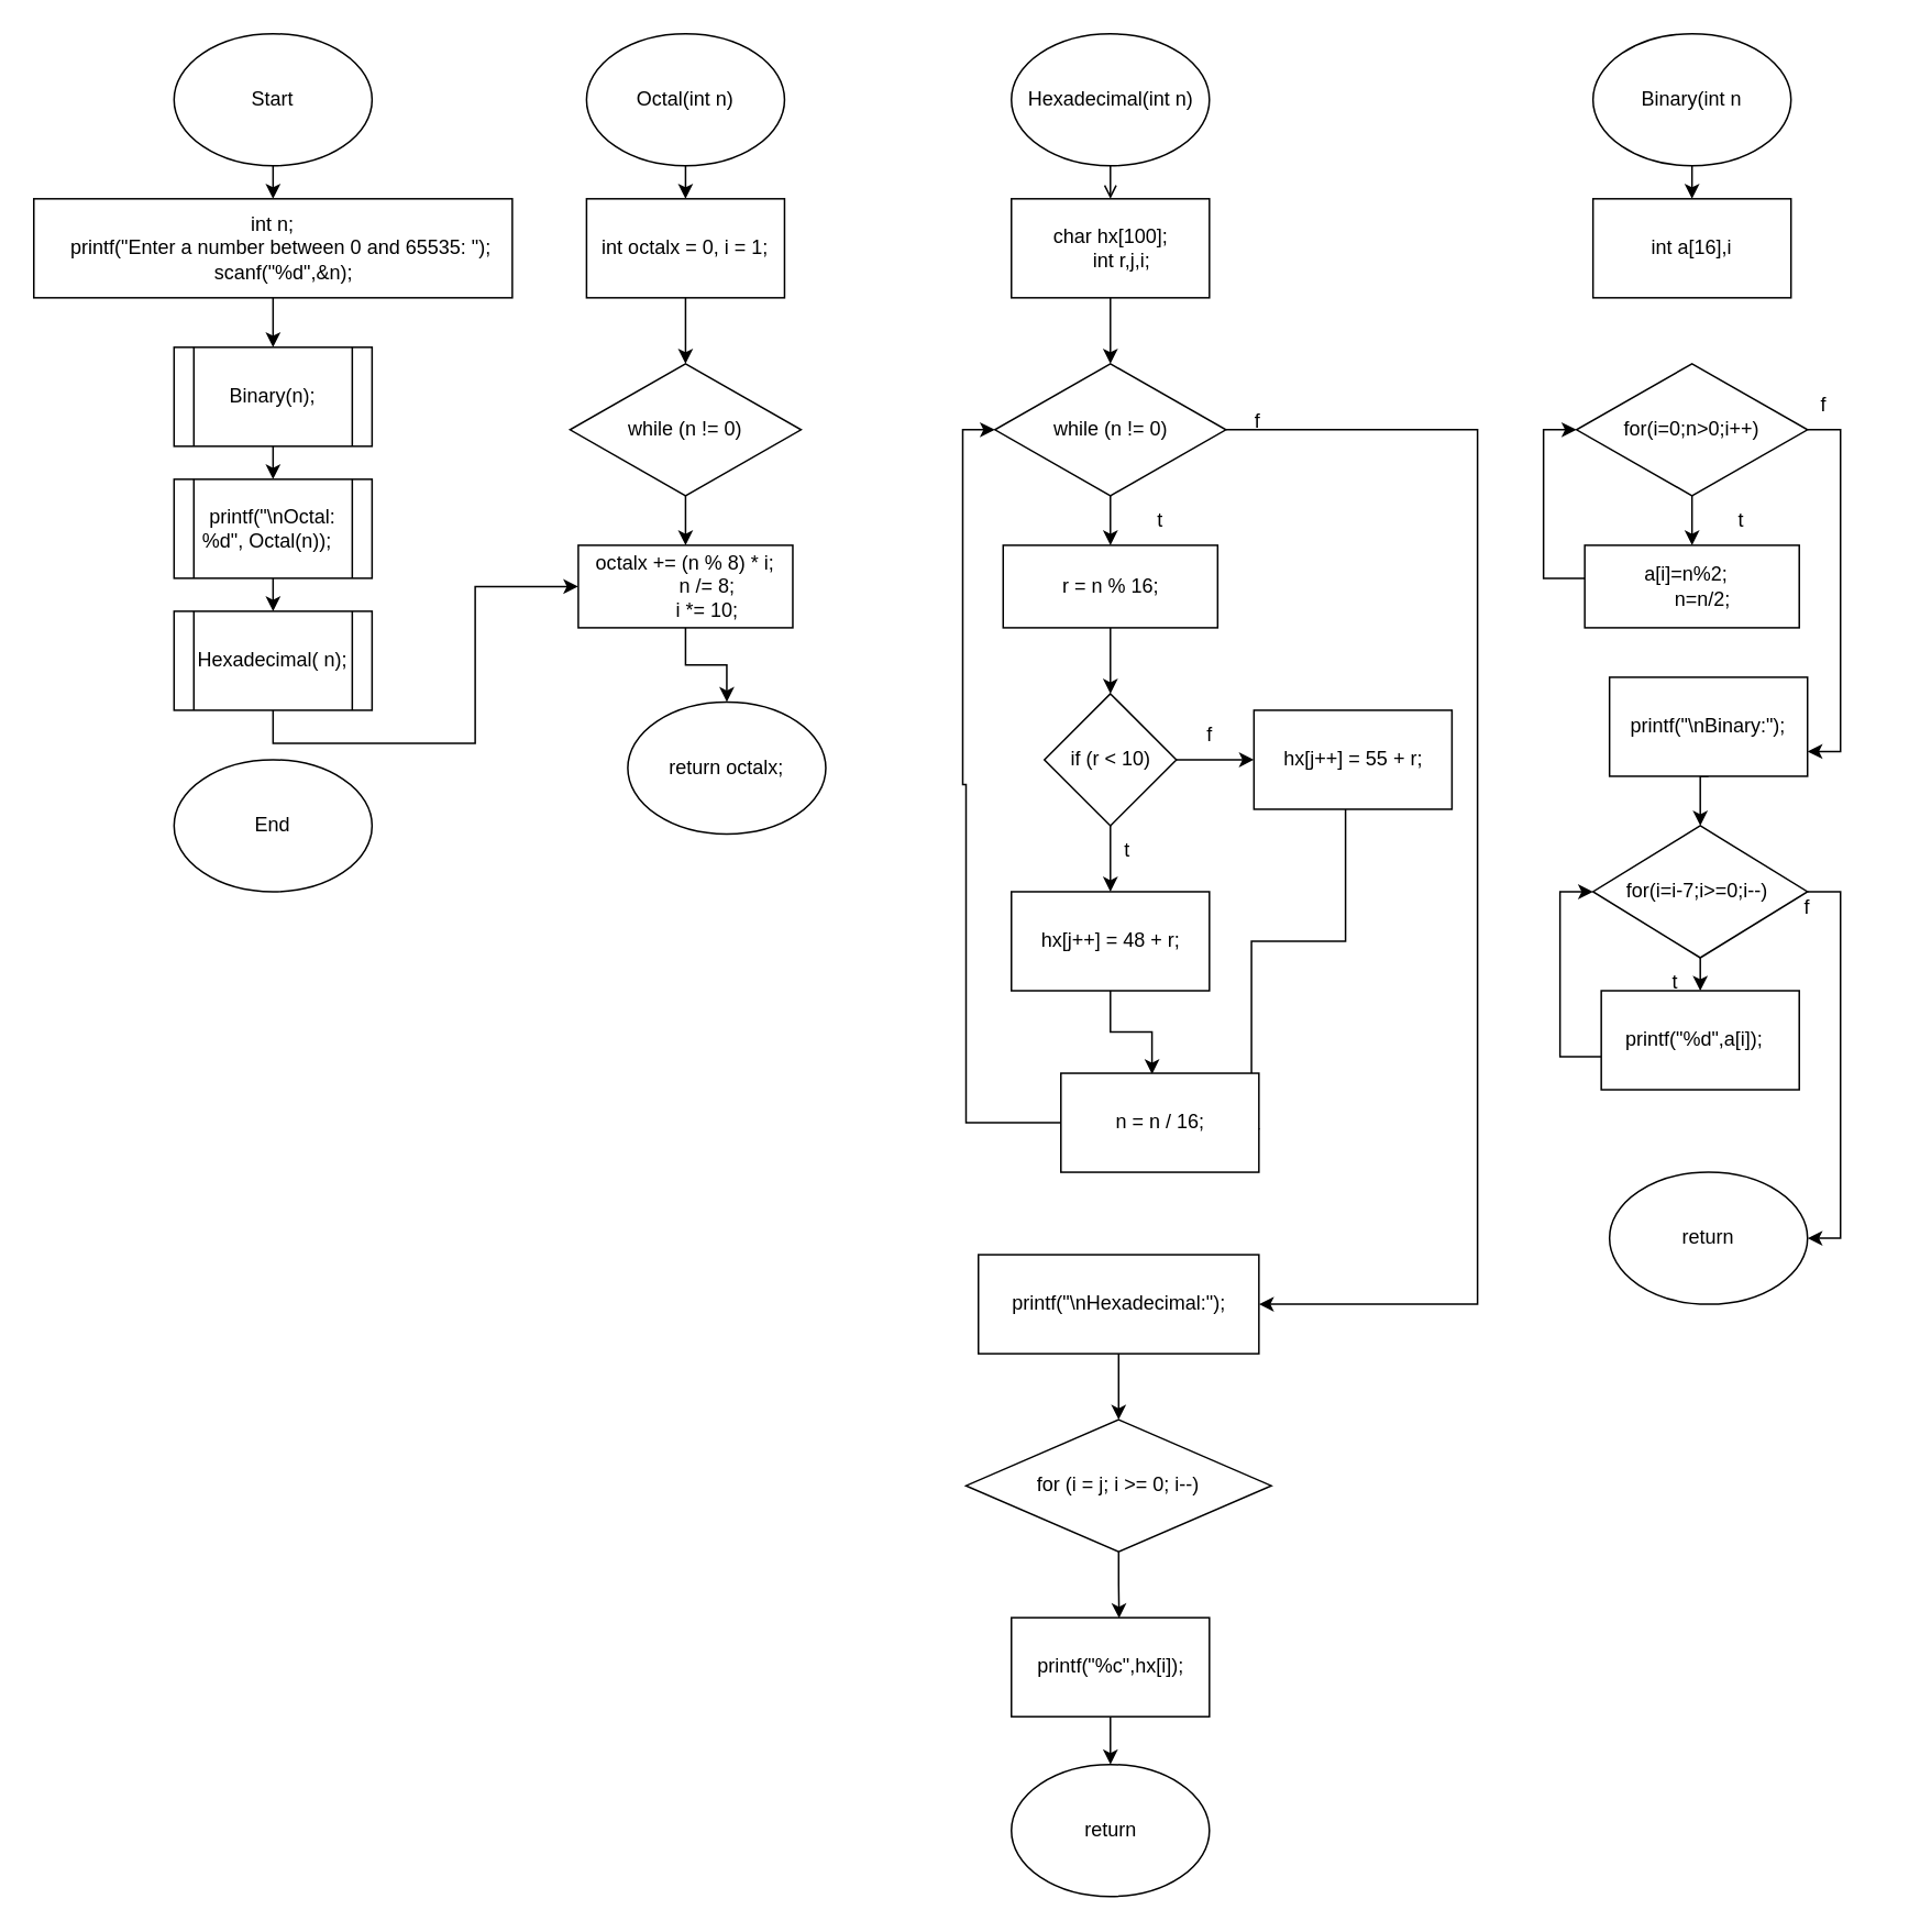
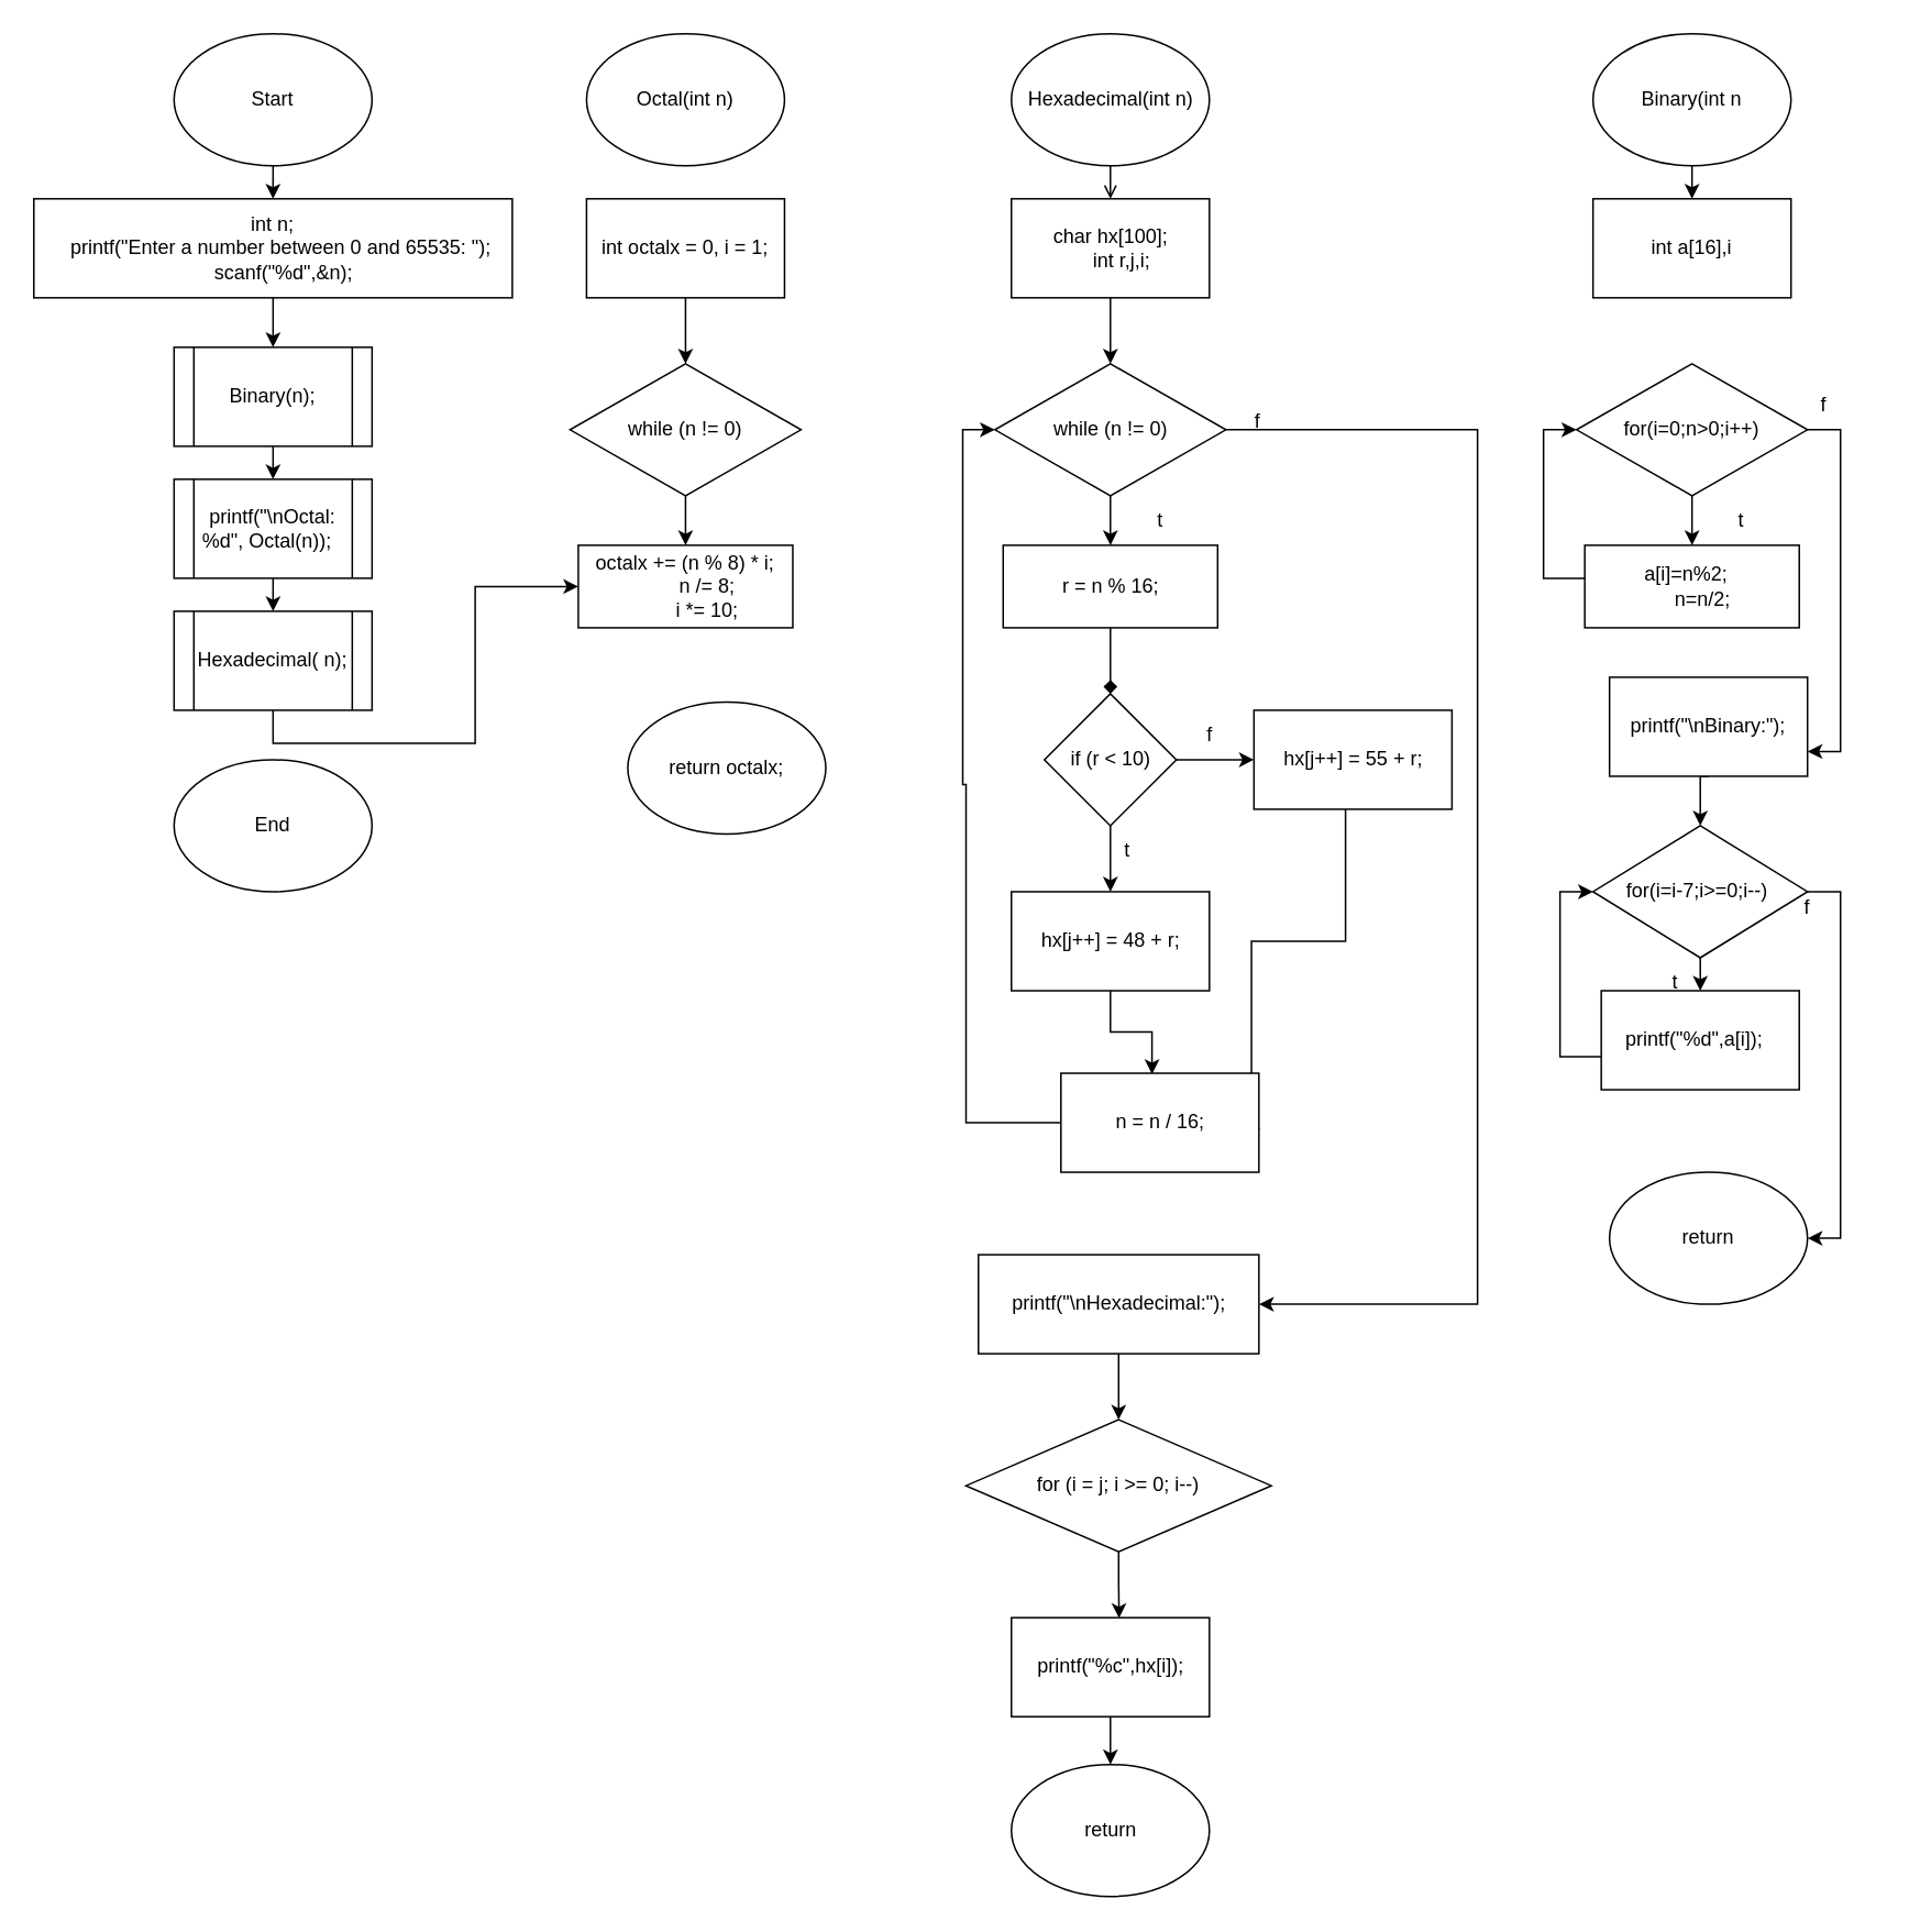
- <mxCell id="13" style="edgeStyle=orthogonalEdgeStyle;rounded=0;orthogonalLoop=1;jettySize=auto;html=1;exitX=0.5;exitY=1;exitDx=0;exitDy=0;entryX=0.5;entryY=0;entryDx=0;entryDy=0;" edge="1" parent="1" source="14" target="16"><mxGeometry relative="1" as="geometry" /></mxCell>
- <mxCell id="19" style="edgeStyle=orthogonalEdgeStyle;rounded=0;orthogonalLoop=1;jettySize=auto;html=1;entryX=0.5;entryY=0;entryDx=0;entryDy=0;" edge="1" parent="1" source="20" target="21"><mxGeometry relative="1" as="geometry" /></mxCell>
- <mxCell id="29" style="edgeStyle=orthogonalEdgeStyle;rounded=0;orthogonalLoop=1;jettySize=auto;html=1;exitX=0.5;exitY=1;exitDx=0;exitDy=0;entryX=0.5;entryY=0;entryDx=0;entryDy=0;" edge="1" parent="1" source="30" target="33"><mxGeometry relative="1" as="geometry" /></mxCell>
+ <mxCell id="29" style="edgeStyle=orthogonalEdgeStyle;rounded=0;orthogonalLoop=1;jettySize=auto;html=1;exitX=0.5;exitY=1;exitDx=0;exitDy=0;entryX=0.5;entryY=0;entryDx=0;entryDy=0;endArrow=diamond;" edge="1" parent="1" source="30" target="33"><mxGeometry relative="1" as="geometry" /></mxCell>
